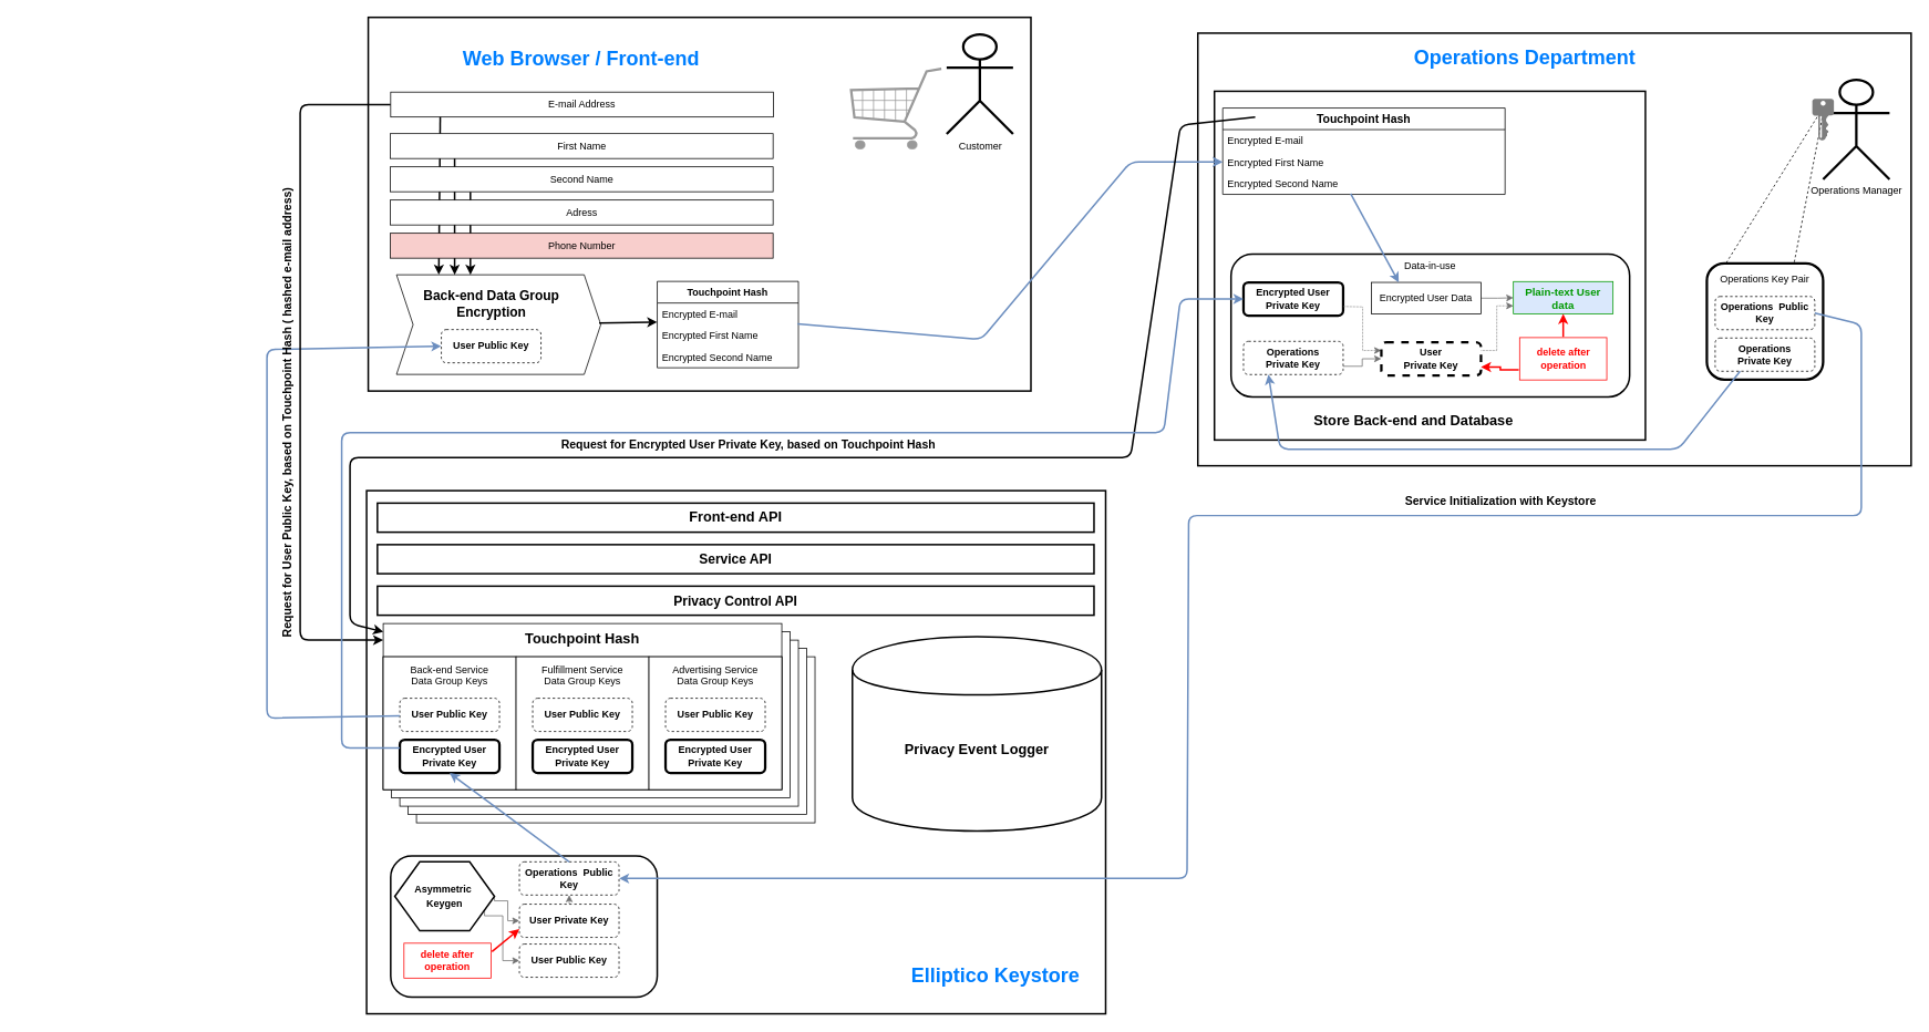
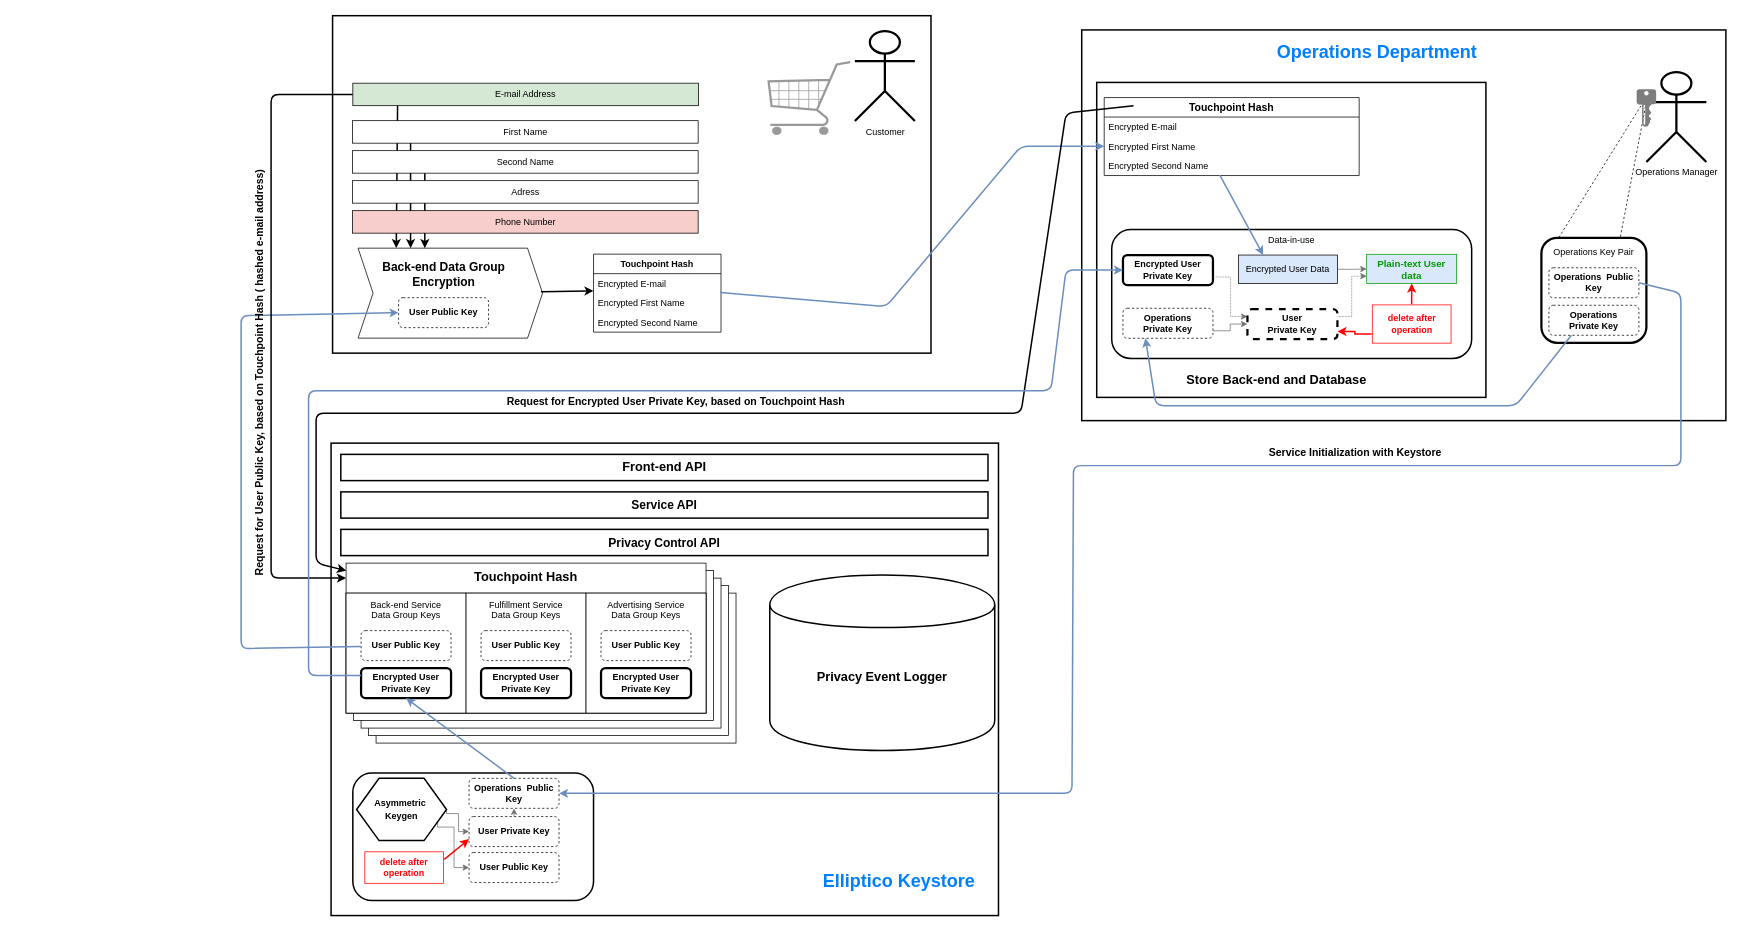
- <mxCell id="87" value="&lt;font style=&quot;font-size: 24px&quot; color=&quot;#007FFF&quot;&gt;&lt;b&gt;Web Browser / Front-end&lt;/b&gt;&lt;/font&gt;" style="text;html=1;strokeColor=none;fillColor=none;align=center;verticalAlign=middle;whiteSpace=wrap;rounded=0;" vertex="1" parent="1"><mxGeometry x="477" y="40" width="445" height="60" as="geometry" /></mxCell>
- <mxCell id="73" value="E-mail Address" style="rounded=0;whiteSpace=wrap;html=1;strokeColor=#000000;strokeWidth=1;" parent="1" vertex="1"><mxGeometry x="470" y="110" width="461" height="30" as="geometry" /></mxCell>
+ <mxCell id="73" value="E-mail Address" style="rounded=0;whiteSpace=wrap;html=1;strokeColor=#000000;strokeWidth=1;fillColor=#d5e8d4;" parent="1" vertex="1"><mxGeometry x="470" y="110" width="461" height="30" as="geometry" /></mxCell>
- <mxCell id="44" value="Encrypted User Data" style="rounded=0;whiteSpace=wrap;html=1;strokeWidth=1;" parent="1" vertex="1"><mxGeometry x="1651" y="339.167" width="132" height="38" as="geometry" /></mxCell>
+ <mxCell id="44" value="Encrypted User Data" style="rounded=0;whiteSpace=wrap;html=1;strokeWidth=1;fillColor=#dae8fc;" parent="1" vertex="1"><mxGeometry x="1651" y="339.167" width="132" height="38" as="geometry" /></mxCell>
